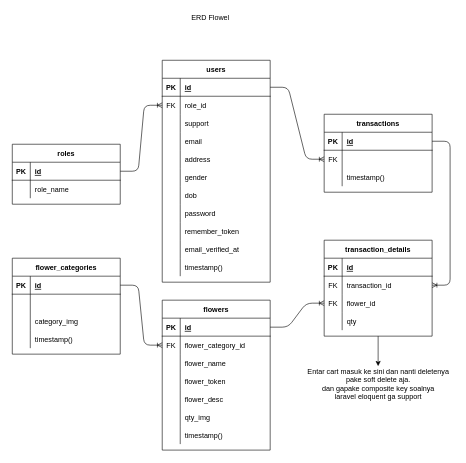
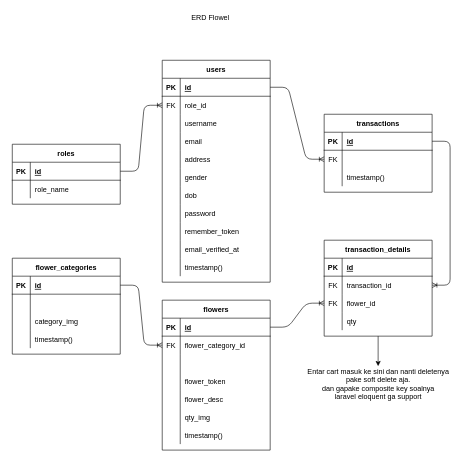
- <mxCell id="11" value="support" style="shape=partialRectangle;connectable=0;fillColor=none;top=0;left=0;bottom=0;right=0;align=left;spacingLeft=6;overflow=hidden;" vertex="1" parent="9"><mxGeometry x="30" width="150" height="30" as="geometry" /></mxCell>
+ <mxCell id="11" value="username" style="shape=partialRectangle;connectable=0;fillColor=none;top=0;left=0;bottom=0;right=0;align=left;spacingLeft=6;overflow=hidden;" vertex="1" parent="9"><mxGeometry x="30" width="150" height="30" as="geometry" /></mxCell>
- <mxCell id="53" value="flower_name" style="shape=partialRectangle;connectable=0;fillColor=none;top=0;left=0;bottom=0;right=0;align=left;spacingLeft=6;overflow=hidden;" vertex="1" parent="51"><mxGeometry x="30" width="150" height="30" as="geometry" /></mxCell>
